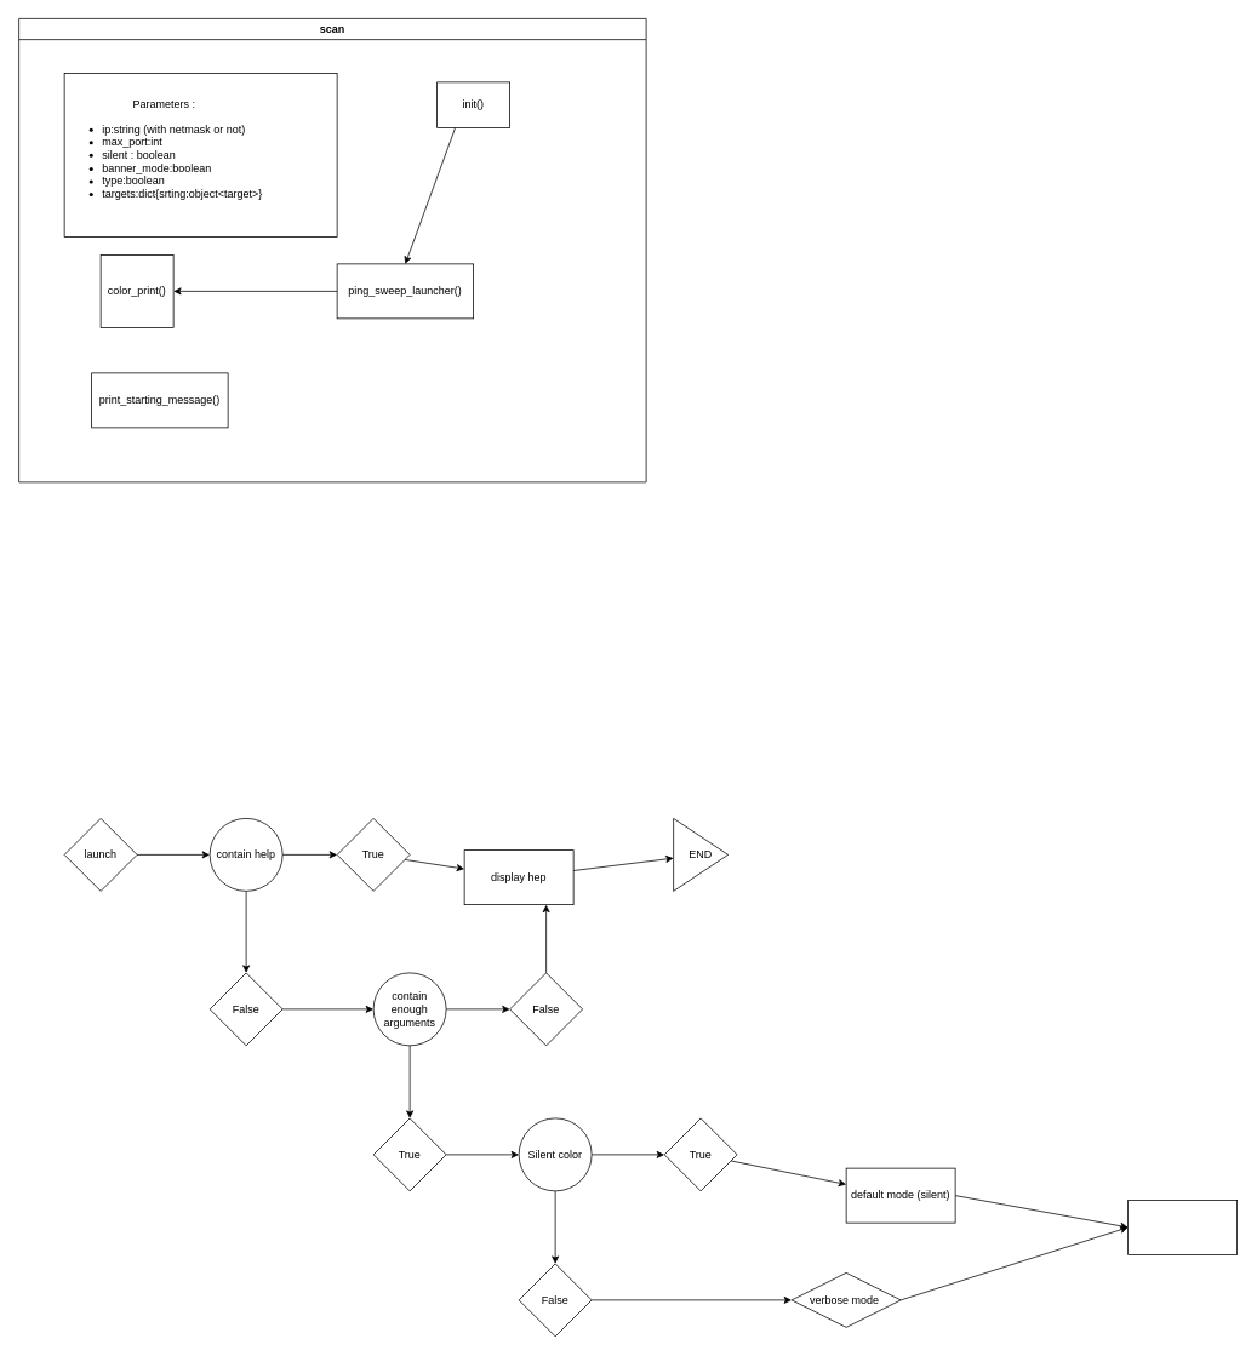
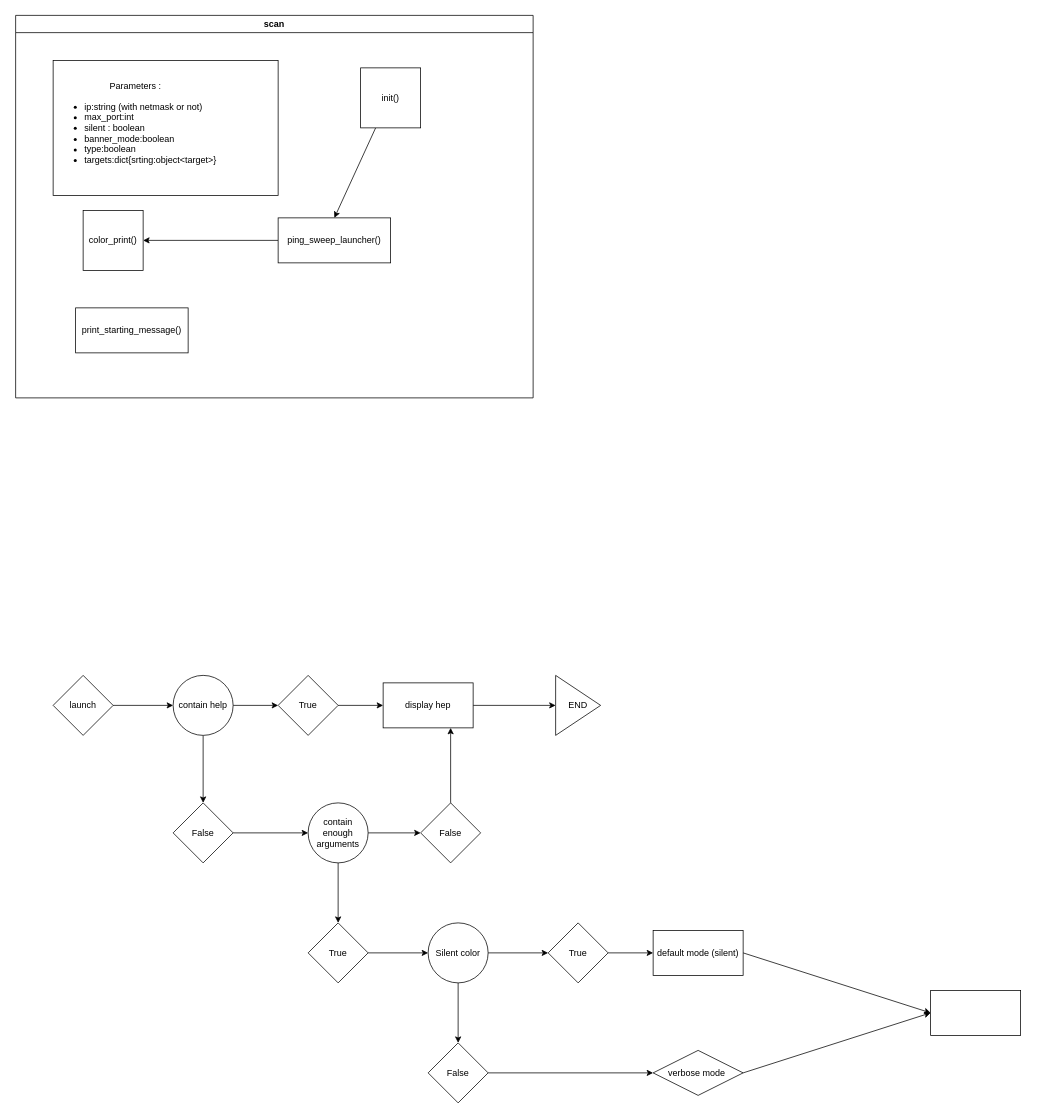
- <mxCell id="9" value="init()" style="whiteSpace=wrap;html=1;aspect=fixed;" vertex="1" parent="2"><mxGeometry x="460" y="70" width="80" height="50" as="geometry" /></mxCell>
+ <mxCell id="9" value="init()" style="whiteSpace=wrap;html=1;aspect=fixed;" vertex="1" parent="2"><mxGeometry x="460" y="70" width="80" height="80" as="geometry" /></mxCell>
- <mxCell id="18" value="display hep" style="whiteSpace=wrap;html=1;" parent="1" vertex="1"><mxGeometry x="510" y="935" width="120" height="60" as="geometry" /></mxCell>
+ <mxCell id="18" value="display hep" style="whiteSpace=wrap;html=1;" parent="1" vertex="1"><mxGeometry x="510" y="910" width="120" height="60" as="geometry" /></mxCell>
- <mxCell id="34" value="default mode (silent)" style="whiteSpace=wrap;html=1;" parent="1" vertex="1"><mxGeometry x="930" y="1285" width="120" height="60" as="geometry" /></mxCell>
+ <mxCell id="34" value="default mode (silent)" style="whiteSpace=wrap;html=1;" parent="1" vertex="1"><mxGeometry x="870" y="1240" width="120" height="60" as="geometry" /></mxCell>
